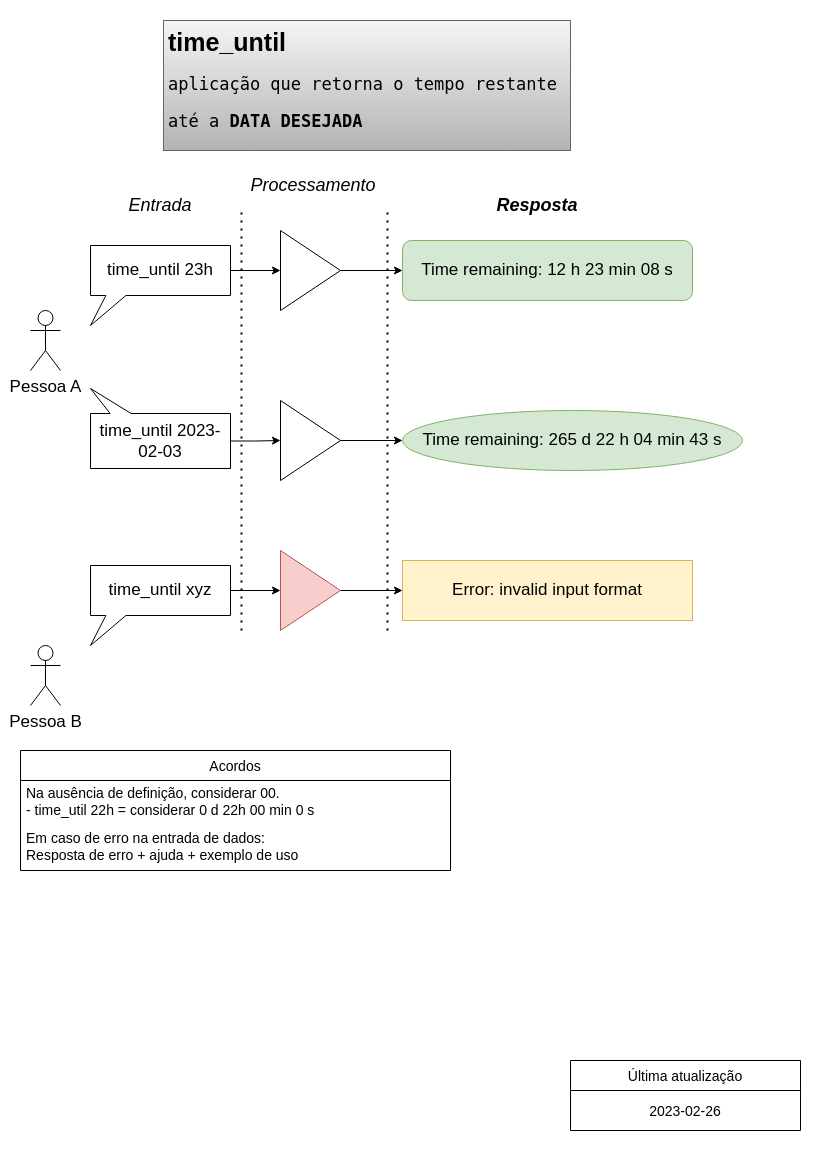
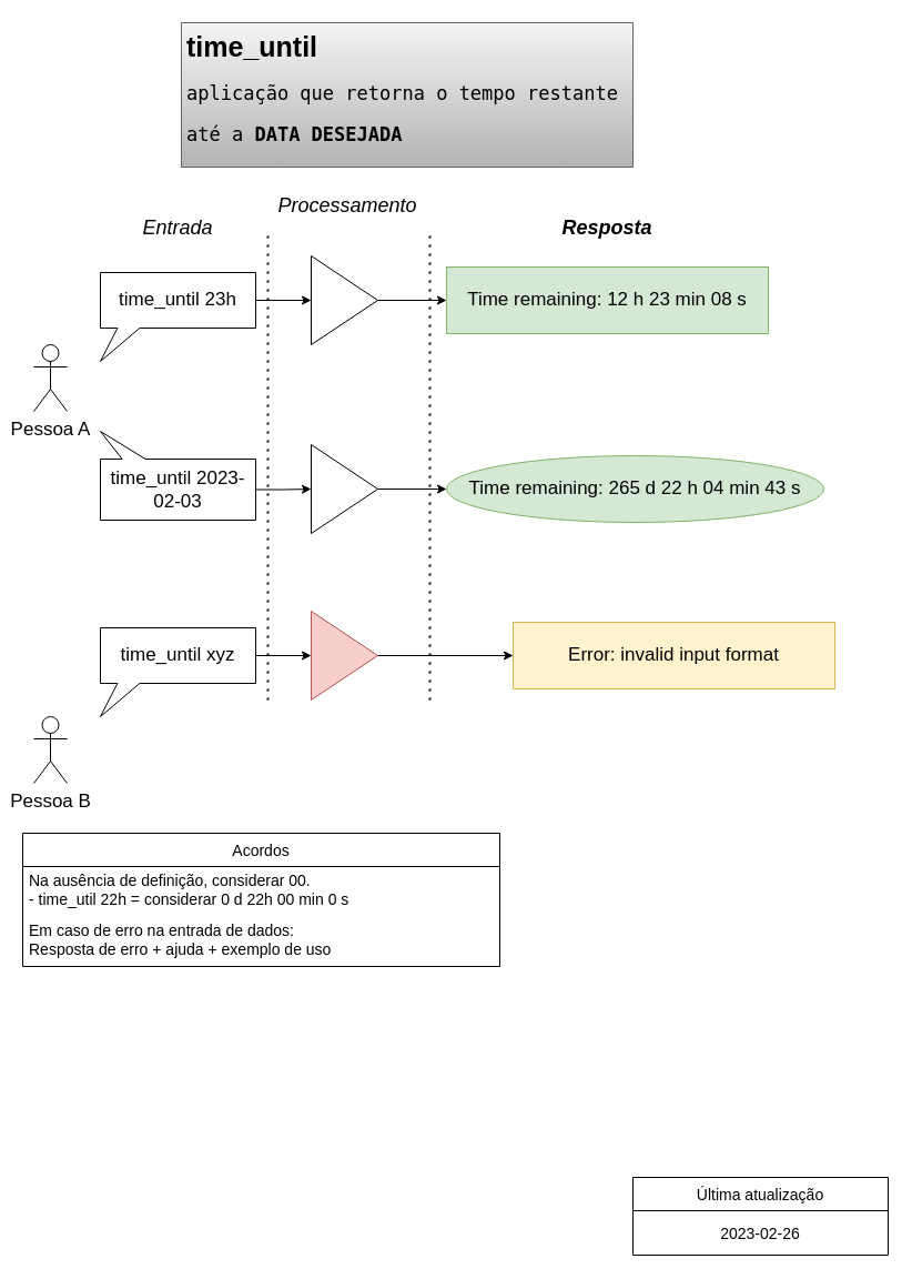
- <mxCell id="16" value="Resposta" style="text;html=1;strokeColor=none;fillColor=none;align=center;verticalAlign=middle;whiteSpace=wrap;rounded=0;fontSize=18;fontStyle=3" parent="1" vertex="1"><mxGeometry x="507" y="190" width="60" height="30" as="geometry" /></mxCell>
+ <mxCell id="16" value="Resposta" style="text;html=1;strokeColor=none;fillColor=none;align=center;verticalAlign=middle;whiteSpace=wrap;rounded=0;fontSize=18;fontStyle=3" parent="1" vertex="1"><mxGeometry x="517" y="190" width="60" height="30" as="geometry" /></mxCell>
- <mxCell id="7" value="Time remaining: 12 h 23 min 08 s" style="whiteSpace=wrap;html=1;fontSize=17;fillColor=#d5e8d4;strokeColor=#82b366;rounded=1;" parent="1" vertex="1"><mxGeometry x="402" y="240" width="290" height="60" as="geometry" /></mxCell>
+ <mxCell id="7" value="Time remaining: 12 h 23 min 08 s" style="whiteSpace=wrap;html=1;fontSize=17;fillColor=#d5e8d4;strokeColor=#82b366;" parent="1" vertex="1"><mxGeometry x="402" y="240" width="290" height="60" as="geometry" /></mxCell>
- <mxCell id="24" value="Error: invalid input format" style="whiteSpace=wrap;html=1;fontSize=17;fillColor=#fff2cc;strokeColor=#d6b656;" parent="1" vertex="1"><mxGeometry x="402" y="560" width="290" height="60" as="geometry" /></mxCell>
+ <mxCell id="24" value="Error: invalid input format" style="whiteSpace=wrap;html=1;fontSize=17;fillColor=#fff2cc;strokeColor=#d6b656;" parent="1" vertex="1"><mxGeometry x="462" y="560" width="290" height="60" as="geometry" /></mxCell>
